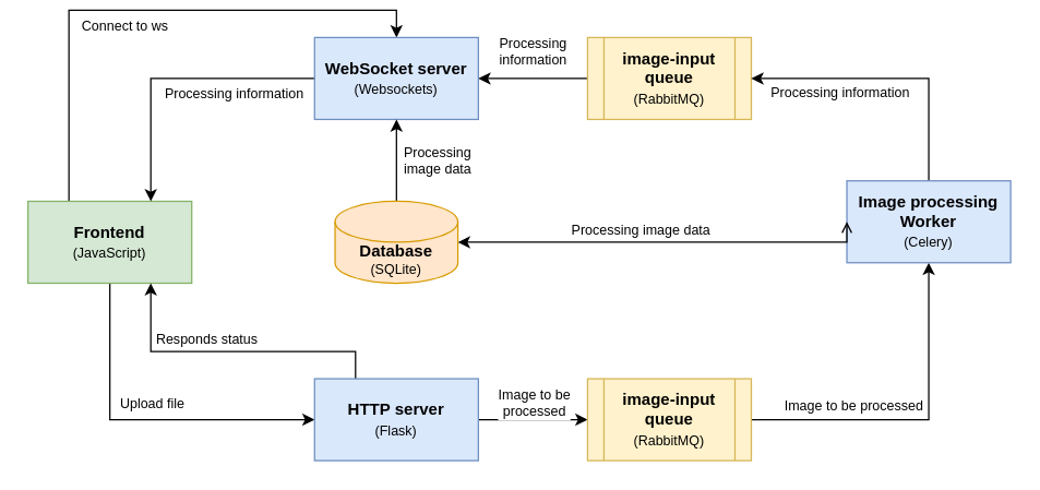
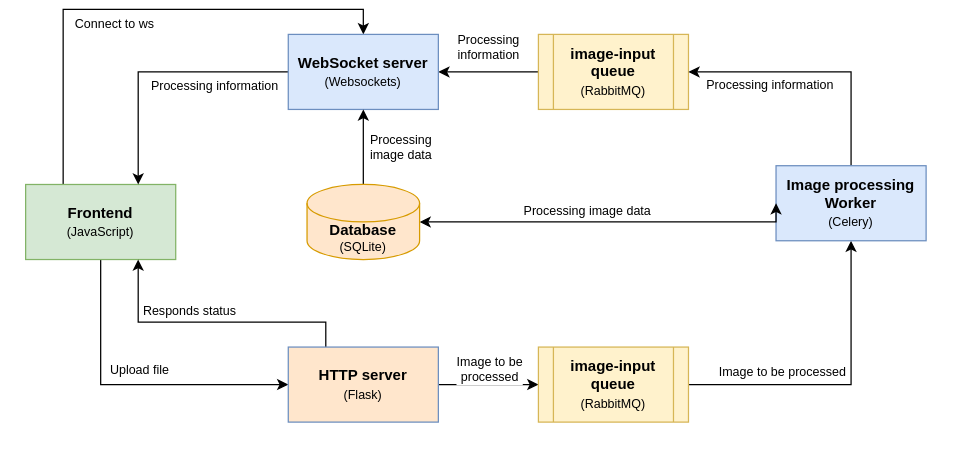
- <mxCell id="22" style="edgeStyle=orthogonalEdgeStyle;rounded=0;orthogonalLoop=1;jettySize=auto;html=1;exitX=1;exitY=0.5;exitDx=0;exitDy=0;exitPerimeter=0;fontSize=10;startArrow=classic;startFill=1;entryX=0;entryY=0.5;entryDx=0;entryDy=0;endArrow=open;" edge="1" parent="1" source="24" target="17"><mxGeometry relative="1" as="geometry"><Array as="points"><mxPoint x="580" y="170" /><mxPoint x="580" y="170" /></Array></mxGeometry></mxCell>
+ <mxCell id="22" style="edgeStyle=orthogonalEdgeStyle;rounded=0;orthogonalLoop=1;jettySize=auto;html=1;exitX=1;exitY=0.5;exitDx=0;exitDy=0;exitPerimeter=0;fontSize=10;startArrow=classic;startFill=1;entryX=0;entryY=0.5;entryDx=0;entryDy=0;" edge="1" parent="1" source="24" target="17"><mxGeometry relative="1" as="geometry"><Array as="points"><mxPoint x="580" y="170" /><mxPoint x="580" y="170" /></Array></mxGeometry></mxCell>
- <mxCell id="11" value="&lt;b&gt;HTTP server&lt;/b&gt;&lt;br&gt;&lt;font style=&quot;font-size: 10px;&quot;&gt;(Flask)&lt;/font&gt;" style="rounded=0;whiteSpace=wrap;html=1;fillColor=#dae8fc;strokeColor=#6c8ebf;" vertex="1" parent="1"><mxGeometry x="230" y="270" width="120" height="60" as="geometry" /></mxCell>
+ <mxCell id="11" value="&lt;b&gt;HTTP server&lt;/b&gt;&lt;br&gt;&lt;font style=&quot;font-size: 10px;&quot;&gt;(Flask)&lt;/font&gt;" style="rounded=0;whiteSpace=wrap;html=1;fillColor=#ffe6cc;strokeColor=#6c8ebf;" vertex="1" parent="1"><mxGeometry x="230" y="270" width="120" height="60" as="geometry" /></mxCell>
